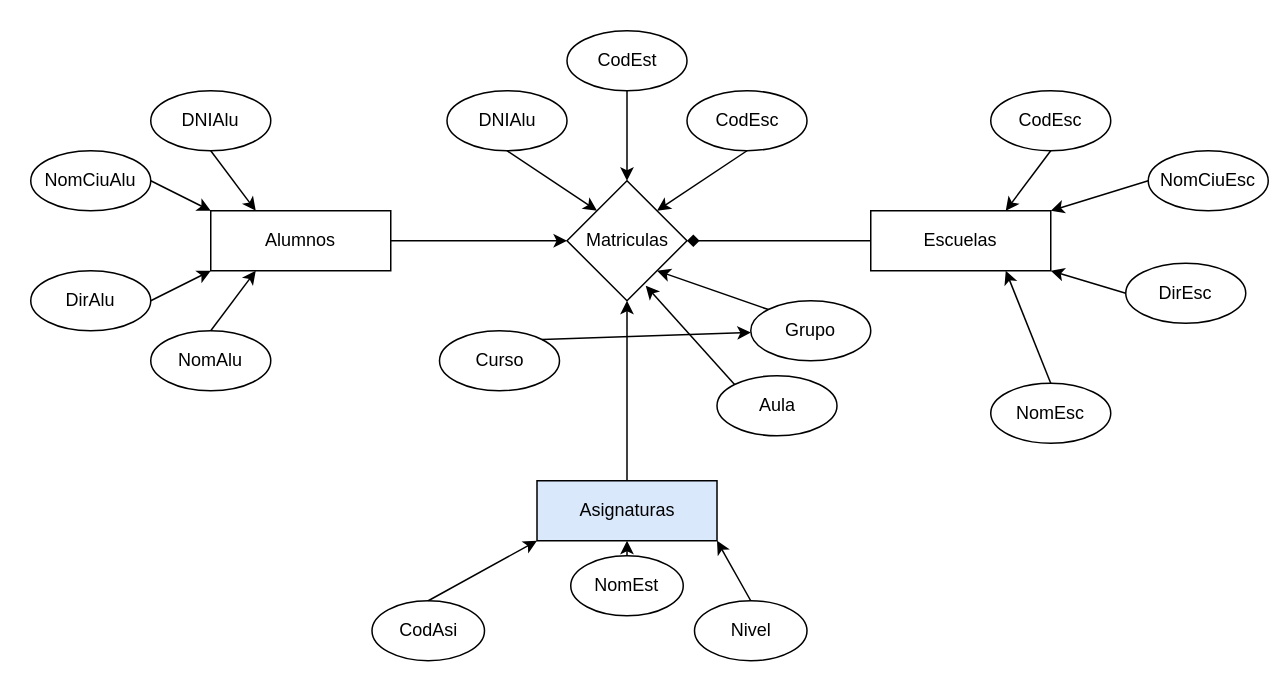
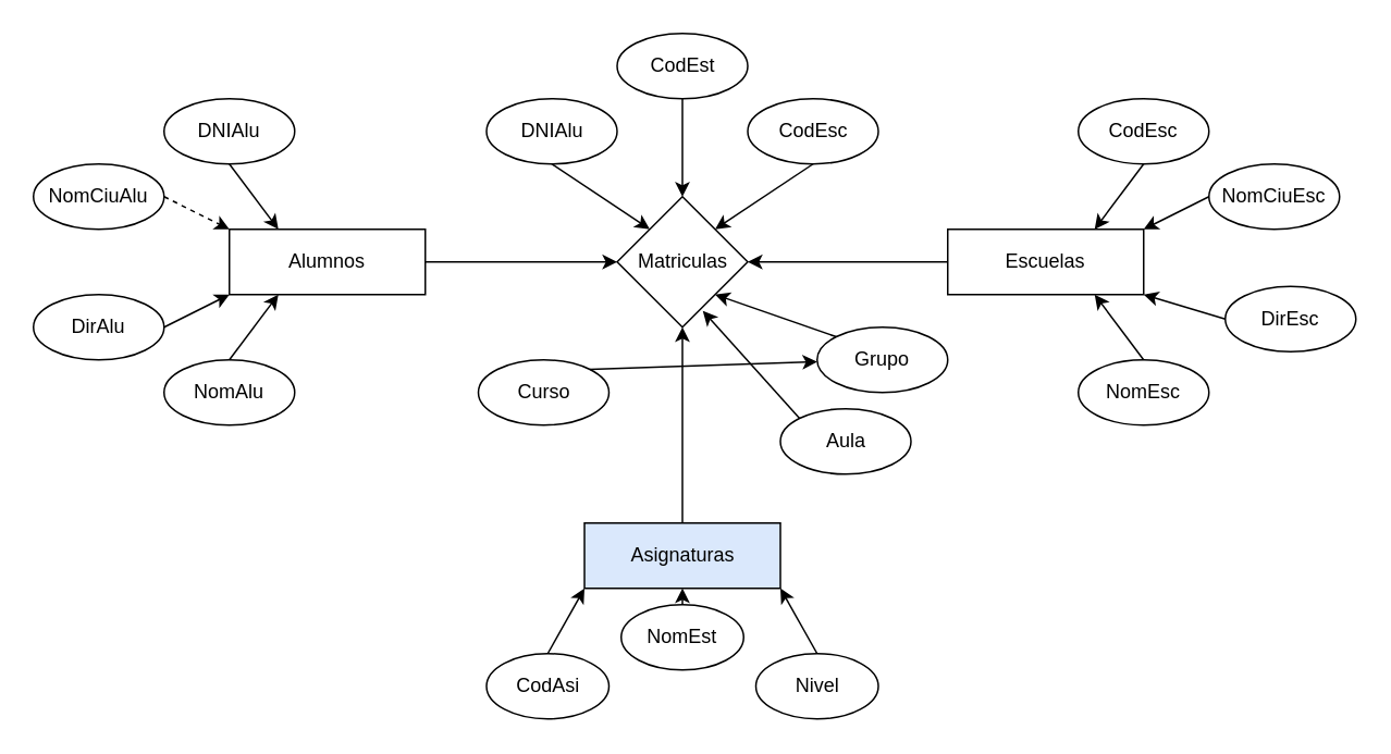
- <mxCell id="29" value="Nom&lt;span style=&quot;background-color: transparent; color: light-dark(rgb(0, 0, 0), rgb(255, 255, 255));&quot;&gt;CiuEsc&lt;/span&gt;" style="ellipse;whiteSpace=wrap;html=1;" parent="1" vertex="1"><mxGeometry x="765" y="100" width="80" height="40" as="geometry" /></mxCell>
+ <mxCell id="29" value="Nom&lt;span style=&quot;background-color: transparent; color: light-dark(rgb(0, 0, 0), rgb(255, 255, 255));&quot;&gt;CiuEsc&lt;/span&gt;" style="ellipse;whiteSpace=wrap;html=1;" parent="1" vertex="1"><mxGeometry x="740" width="80" height="40" as="geometry" y="100" /></mxCell>
- <mxCell id="12" value="" style="endArrow=classic;html=1;rounded=0;exitX=1;exitY=0.5;exitDx=0;exitDy=0;entryX=0;entryY=0;entryDx=0;entryDy=0;" parent="1" source="11" target="2" edge="1"><mxGeometry width="50" height="50" relative="1" as="geometry"><mxPoint x="520" y="-70" as="sourcePoint" /><mxPoint x="130" y="140" as="targetPoint" /></mxGeometry></mxCell>
+ <mxCell id="12" value="" style="endArrow=classic;html=1;rounded=0;exitX=1;exitY=0.5;exitDx=0;exitDy=0;entryX=0;entryY=0;entryDx=0;entryDy=0;dashed=1;" parent="1" source="11" target="2" edge="1"><mxGeometry width="50" height="50" relative="1" as="geometry"><mxPoint x="520" y="-70" as="sourcePoint" /><mxPoint x="130" y="140" as="targetPoint" /></mxGeometry></mxCell>
- <mxCell id="32" value="" style="endArrow=diamond;html=1;rounded=0;entryX=1;entryY=0.5;entryDx=0;entryDy=0;exitX=0;exitY=0.5;exitDx=0;exitDy=0;" parent="1" source="5" target="21" edge="1"><mxGeometry width="50" height="50" relative="1" as="geometry"><mxPoint x="310" y="170" as="sourcePoint" /><mxPoint x="388" y="170" as="targetPoint" /></mxGeometry></mxCell>
+ <mxCell id="32" value="" style="endArrow=classic;html=1;rounded=0;entryX=1;entryY=0.5;entryDx=0;entryDy=0;exitX=0;exitY=0.5;exitDx=0;exitDy=0;" parent="1" source="5" target="21" edge="1"><mxGeometry width="50" height="50" relative="1" as="geometry"><mxPoint x="310" y="170" as="sourcePoint" /><mxPoint x="388" y="170" as="targetPoint" /></mxGeometry></mxCell>
- <mxCell id="17" value="NomEsc" style="ellipse;whiteSpace=wrap;html=1;" parent="1" vertex="1"><mxGeometry x="660" y="255" width="80" height="40" as="geometry" /></mxCell>
+ <mxCell id="17" value="NomEsc" style="ellipse;whiteSpace=wrap;html=1;" parent="1" vertex="1"><mxGeometry x="660" y="220" width="80" height="40" as="geometry" /></mxCell>
- <mxCell id="9" value="CodAsi" style="ellipse;whiteSpace=wrap;html=1;" parent="1" vertex="1"><mxGeometry x="247.5" y="400" width="75" height="40" as="geometry" /></mxCell>
+ <mxCell id="9" value="CodAsi" style="ellipse;whiteSpace=wrap;html=1;" parent="1" vertex="1"><mxGeometry x="297.5" y="400" width="75" height="40" as="geometry" /></mxCell>
